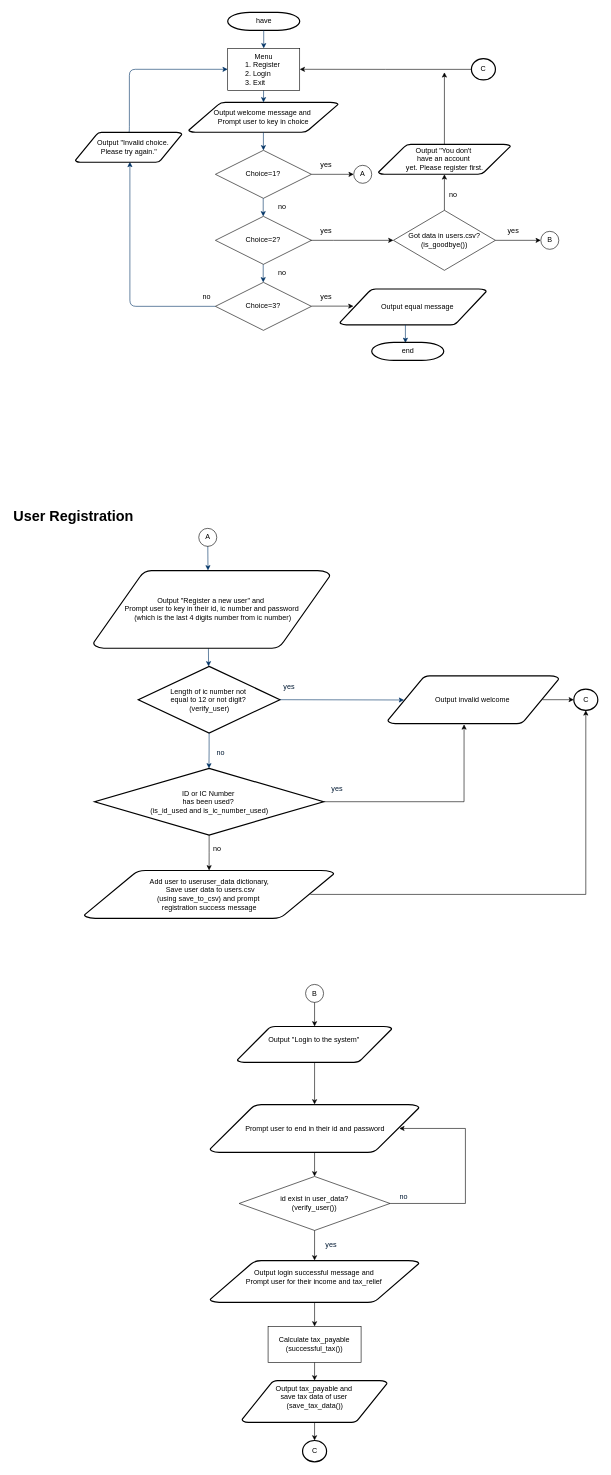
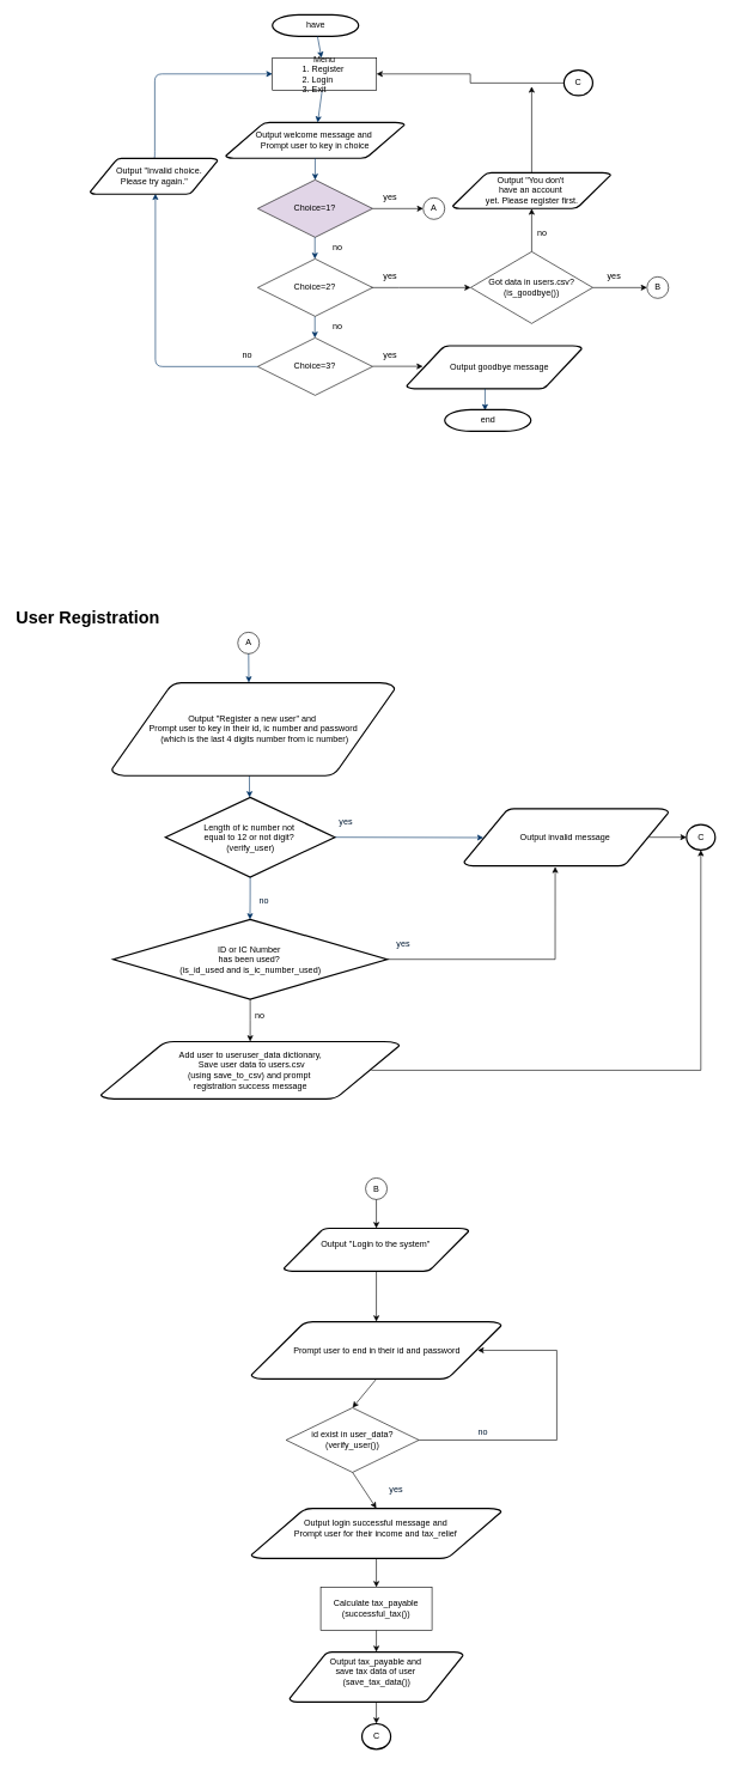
- <mxCell id="20" value="Menu&lt;div&gt;1. Register&amp;nbsp;&lt;/div&gt;&lt;div style=&quot;text-align: left;&quot;&gt;2. Login&lt;/div&gt;&lt;div style=&quot;text-align: left;&quot;&gt;3. Exit&lt;/div&gt;" style="rounded=0;whiteSpace=wrap;html=1;align=center;" vertex="1" parent="1"><mxGeometry x="378.87" y="80" width="120" height="70" as="geometry" /></mxCell>
+ <mxCell id="20" value="Menu&lt;div&gt;1. Register&amp;nbsp;&lt;/div&gt;&lt;div style=&quot;text-align: left;&quot;&gt;2. Login&lt;/div&gt;&lt;div style=&quot;text-align: left;&quot;&gt;3. Exit&lt;/div&gt;" style="rounded=0;whiteSpace=wrap;html=1;align=center;" vertex="1" parent="1"><mxGeometry x="378.87" y="80" width="145" height="45" as="geometry" /></mxCell>
- <mxCell id="22" value="Choice=1?" style="rhombus;whiteSpace=wrap;html=1;" vertex="1" parent="1"><mxGeometry x="358.37" y="250" width="160" height="80" as="geometry" /></mxCell>
+ <mxCell id="22" value="Choice=1?" style="rhombus;whiteSpace=wrap;html=1;fillColor=#e1d5e7;" vertex="1" parent="1"><mxGeometry x="358.37" y="250" width="160" height="80" as="geometry" /></mxCell>
- <mxCell id="4" value="&amp;nbsp; &amp;nbsp; Output equal message" style="shape=mxgraph.flowchart.data;strokeWidth=2;gradientColor=none;gradientDirection=north;fontStyle=0;html=1;" parent="1" vertex="1"><mxGeometry x="565.81" y="481" width="244.13" height="60" as="geometry" /></mxCell>
+ <mxCell id="4" value="&amp;nbsp; &amp;nbsp; Output goodbye message" style="shape=mxgraph.flowchart.data;strokeWidth=2;gradientColor=none;gradientDirection=north;fontStyle=0;html=1;" parent="1" vertex="1"><mxGeometry x="565.81" y="481" width="244.13" height="60" as="geometry" /></mxCell>
- <mxCell id="45" value="Output invalid welcome&amp;nbsp;" style="shape=mxgraph.flowchart.data;strokeWidth=2;gradientColor=none;gradientDirection=north;fontStyle=0;html=1;" vertex="1" parent="1"><mxGeometry x="645.63" y="1125.5" width="285" height="80" as="geometry" /></mxCell>
+ <mxCell id="45" value="Output invalid message&amp;nbsp;" style="shape=mxgraph.flowchart.data;strokeWidth=2;gradientColor=none;gradientDirection=north;fontStyle=0;html=1;" vertex="1" parent="1"><mxGeometry x="645.63" y="1125.5" width="285" height="80" as="geometry" /></mxCell>
- <mxCell id="63" value="id exist in user_data?&lt;div&gt;(verify_user())&lt;/div&gt;" style="rhombus;whiteSpace=wrap;html=1;" vertex="1" parent="1"><mxGeometry x="397.94" y="1960" width="251.37" height="90" as="geometry" /></mxCell>
+ <mxCell id="63" value="id exist in user_data?&lt;div&gt;(verify_user())&lt;/div&gt;" style="rhombus;whiteSpace=wrap;html=1;" vertex="1" parent="1"><mxGeometry x="397.94" y="1960" width="185" height="90" as="geometry" /></mxCell>
